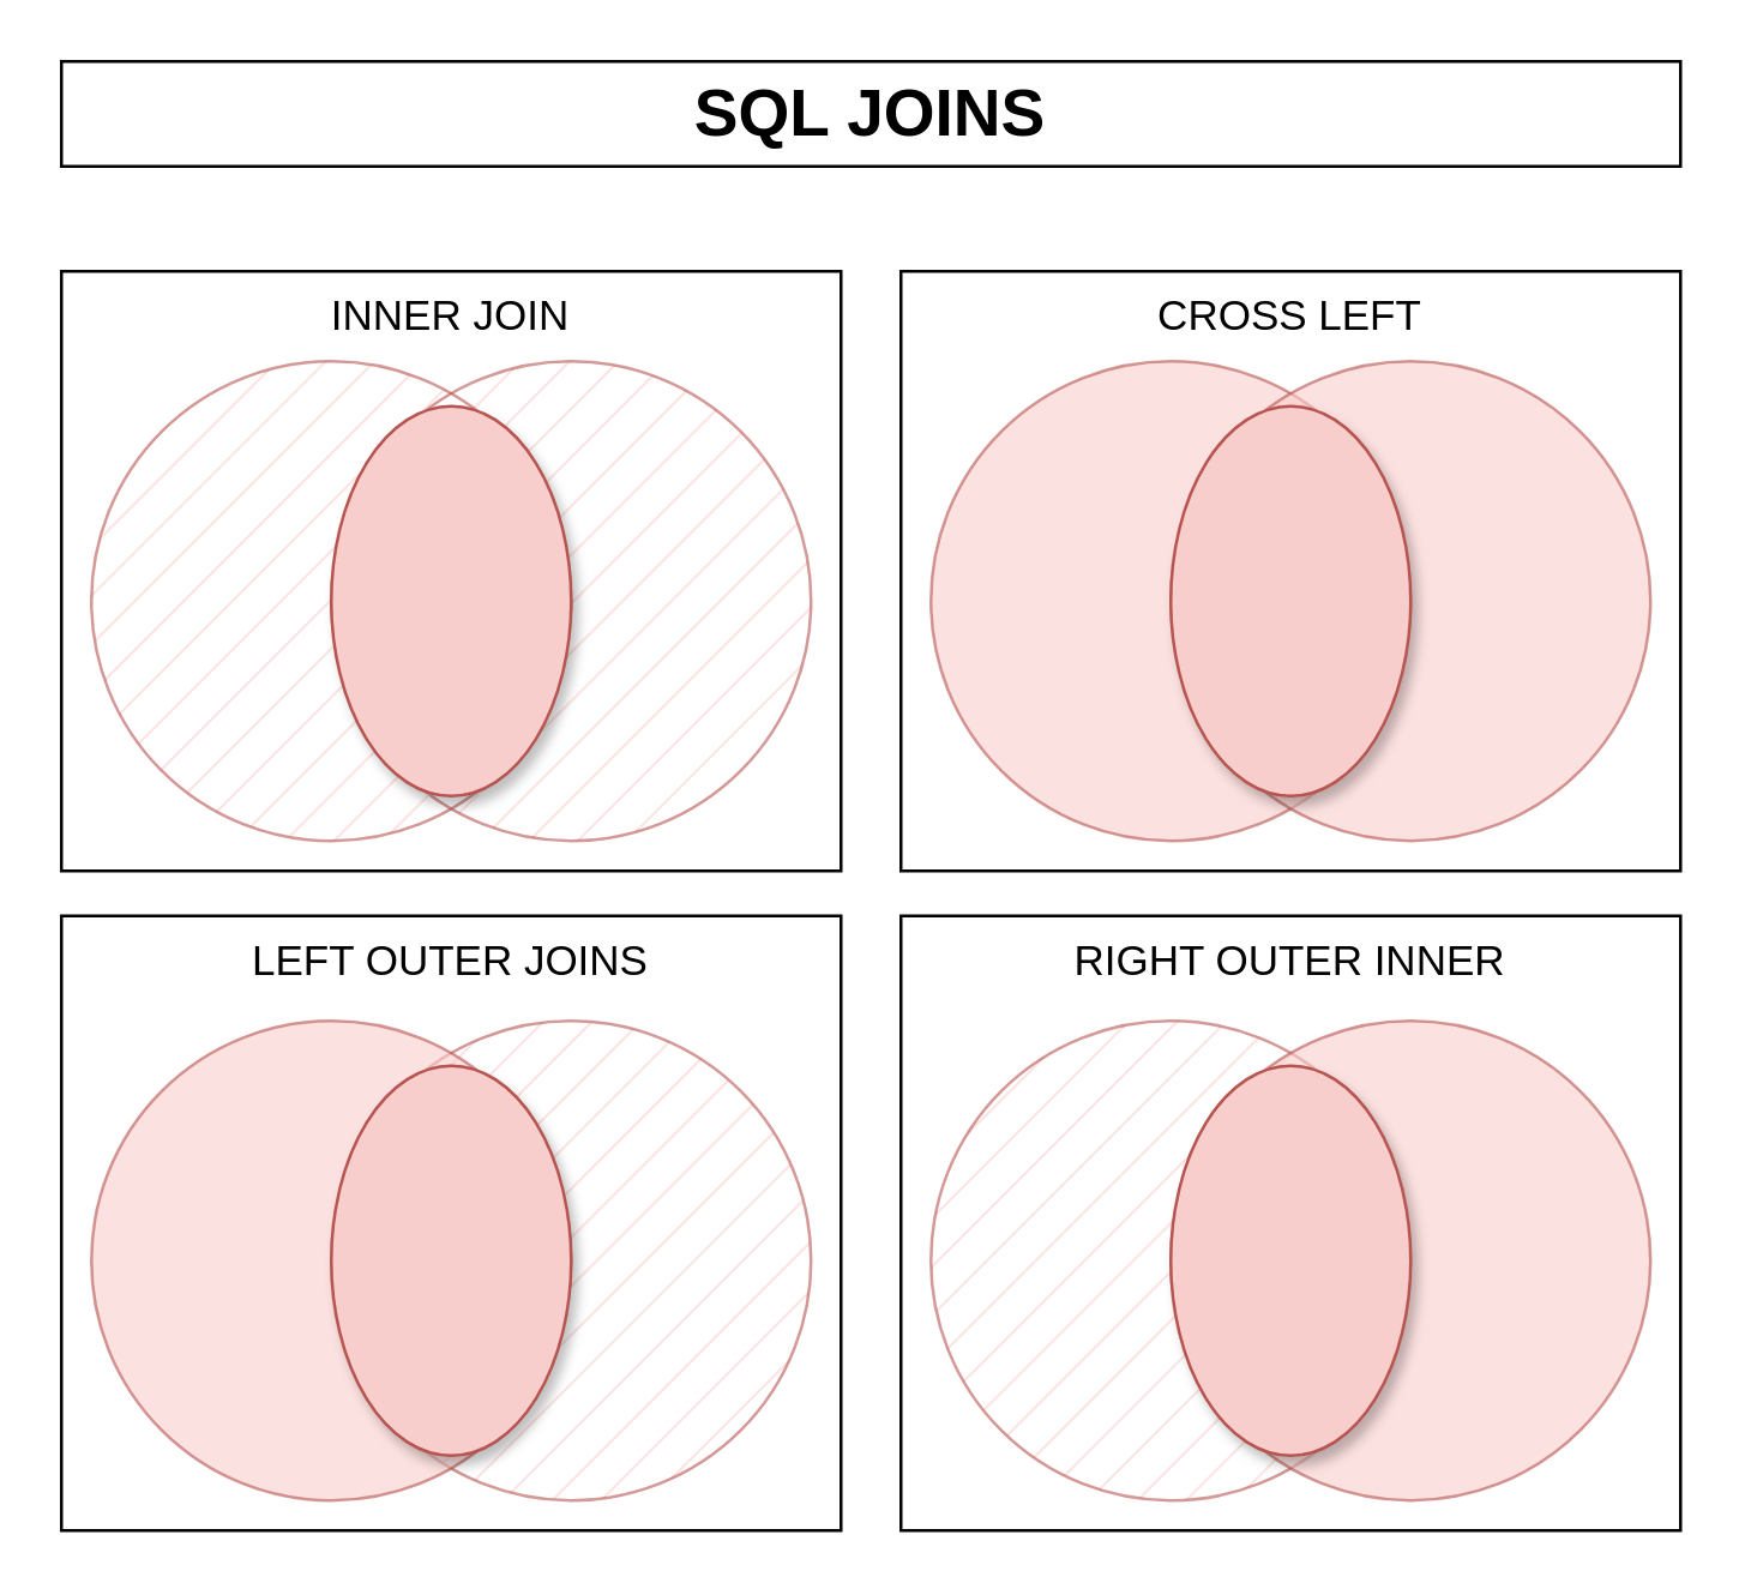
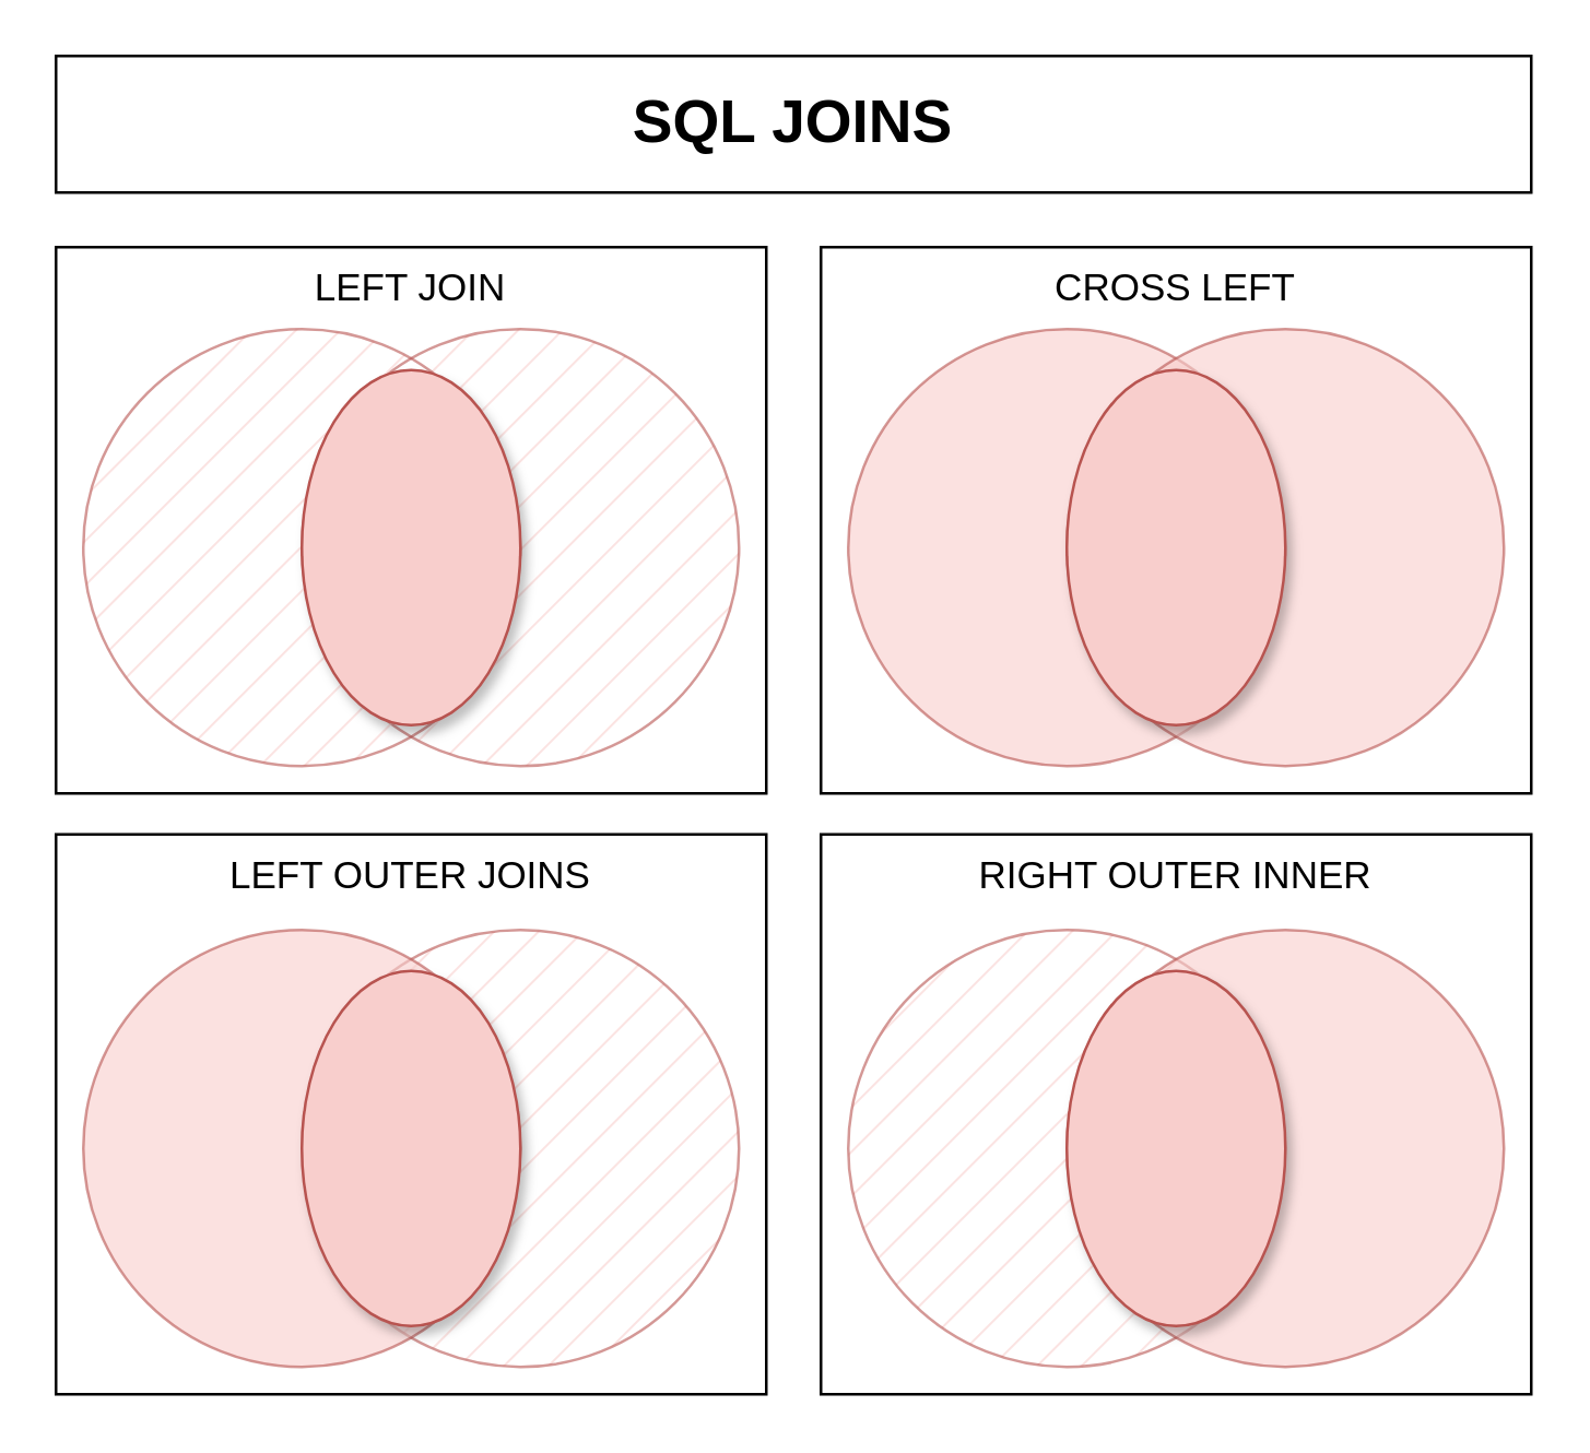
- <mxCell id="18" value="&lt;font style=&quot;font-size: 22px;&quot;&gt;&lt;b&gt;SQL JOINS&lt;/b&gt;&lt;/font&gt;" style="rounded=0;whiteSpace=wrap;html=1;fillColor=none;verticalAlign=middle;" vertex="1" parent="1"><mxGeometry x="20" y="20" width="540" height="35" as="geometry" /></mxCell>
+ <mxCell id="18" value="&lt;font style=&quot;font-size: 22px;&quot;&gt;&lt;b&gt;SQL JOINS&lt;/b&gt;&lt;/font&gt;" style="rounded=0;whiteSpace=wrap;html=1;fillColor=none;verticalAlign=middle;" vertex="1" parent="1"><mxGeometry x="20" y="20" width="540" height="50" as="geometry" /></mxCell>
- <mxCell id="6" value="&lt;font style=&quot;font-size: 14px;&quot;&gt;INNER JOIN&lt;/font&gt;" style="rounded=0;whiteSpace=wrap;html=1;fillColor=none;verticalAlign=top;" vertex="1" parent="1"><mxGeometry x="20" y="90" width="260" height="200" as="geometry" /></mxCell>
+ <mxCell id="6" value="&lt;font style=&quot;font-size: 14px;&quot;&gt;LEFT JOIN&lt;/font&gt;" style="rounded=0;whiteSpace=wrap;html=1;fillColor=none;verticalAlign=top;" vertex="1" parent="1"><mxGeometry x="20" y="90" width="260" height="200" as="geometry" /></mxCell>
